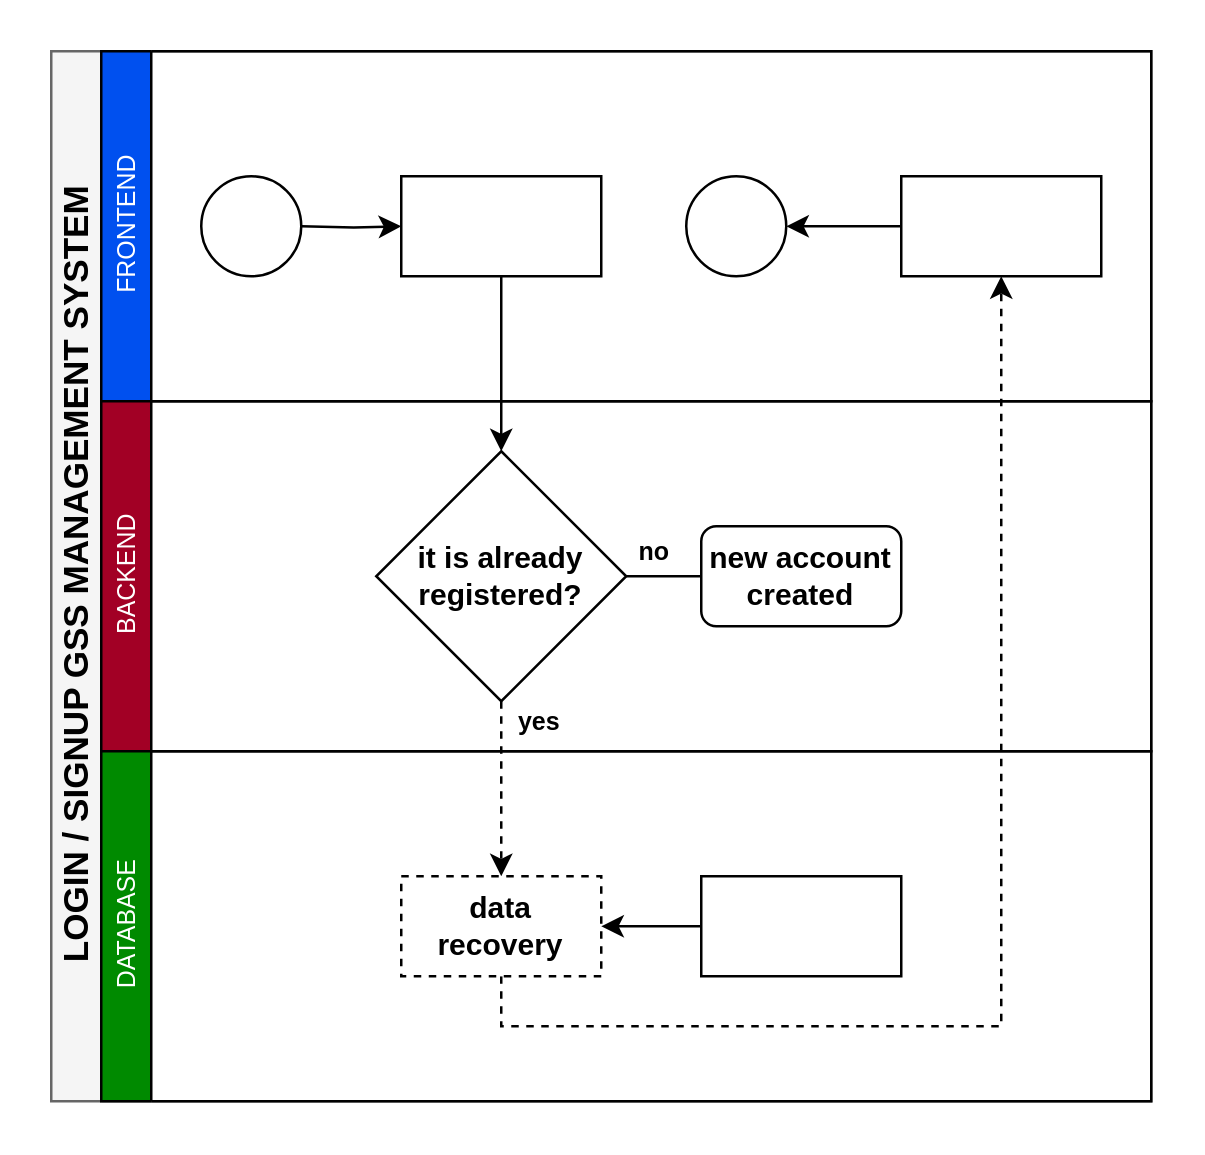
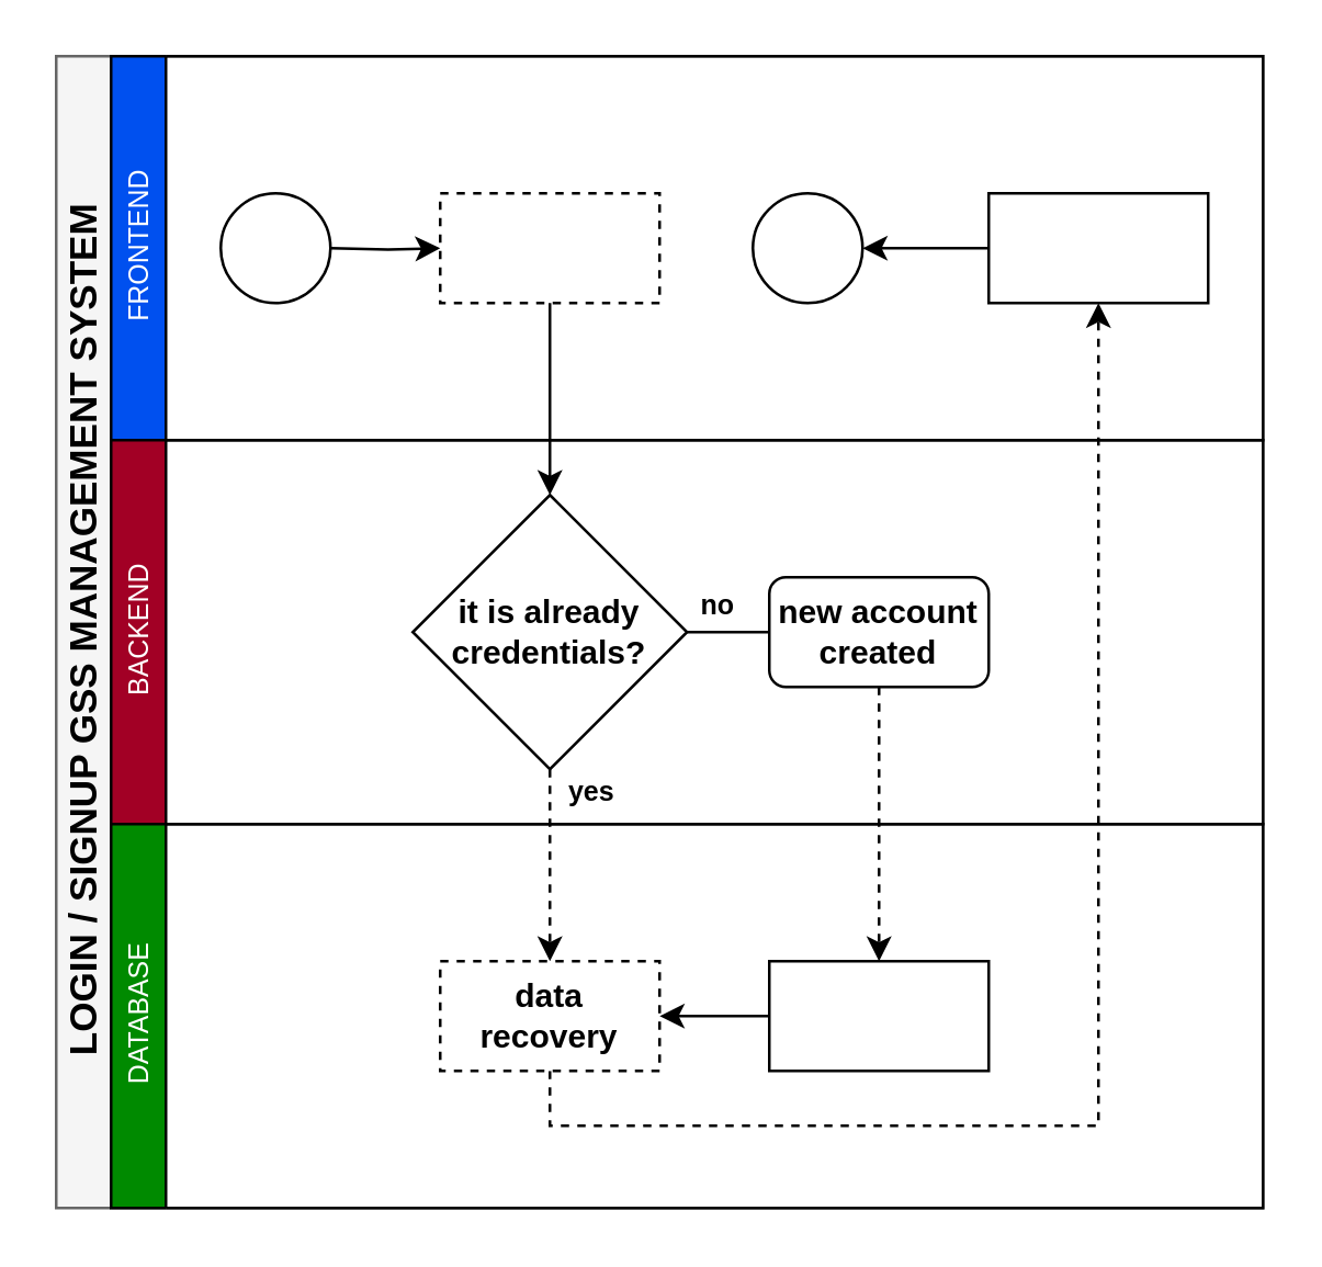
- <mxCell id="6" value="&lt;p&gt;&lt;font color=&quot;#ffffff&quot;&gt;&lt;span&gt;credentials typed&lt;/span&gt;&lt;/font&gt;&lt;br&gt;&lt;/p&gt;" style="rounded=0;whiteSpace=wrap;html=1;fontFamily=Helvetica;fontSize=12;fontColor=#000000;align=center;direction=east;fontStyle=1" parent="4" vertex="1"><mxGeometry x="90" width="80" height="40" as="geometry" /></mxCell>
+ <mxCell id="6" value="&lt;p&gt;&lt;font color=&quot;#ffffff&quot;&gt;&lt;span&gt;credentials typed&lt;/span&gt;&lt;/font&gt;&lt;br&gt;&lt;/p&gt;" style="rounded=0;whiteSpace=wrap;html=1;fontFamily=Helvetica;fontSize=12;fontColor=#000000;align=center;direction=east;fontStyle=1;dashed=1;" parent="4" vertex="1"><mxGeometry x="90" width="80" height="40" as="geometry" /></mxCell>
- <mxCell id="18" value="&lt;font size=&quot;1&quot; style=&quot;&quot;&gt;&lt;span style=&quot;font-size: 12px;&quot;&gt;it is already registered?&lt;/span&gt;&lt;/font&gt;" style="rhombus;whiteSpace=wrap;html=1;fontStyle=1" parent="16" vertex="1"><mxGeometry x="-10" y="-10" width="100" height="100" as="geometry" /></mxCell>
+ <mxCell id="18" value="&lt;font size=&quot;1&quot; style=&quot;&quot;&gt;&lt;span style=&quot;font-size: 12px;&quot;&gt;it is already credentials?&lt;/span&gt;&lt;/font&gt;" style="rhombus;whiteSpace=wrap;html=1;fontStyle=1" parent="16" vertex="1"><mxGeometry x="-10" y="-10" width="100" height="100" as="geometry" /></mxCell>
+ <mxCell id="11" value="" style="edgeStyle=orthogonalEdgeStyle;rounded=0;orthogonalLoop=1;jettySize=auto;html=1;dashed=1;fontStyle=1" parent="2" source="21" target="25" edge="1"><mxGeometry relative="1" as="geometry"><Array as="points"><mxPoint x="300" y="230" /><mxPoint x="300" y="230" /></Array></mxGeometry></mxCell>
